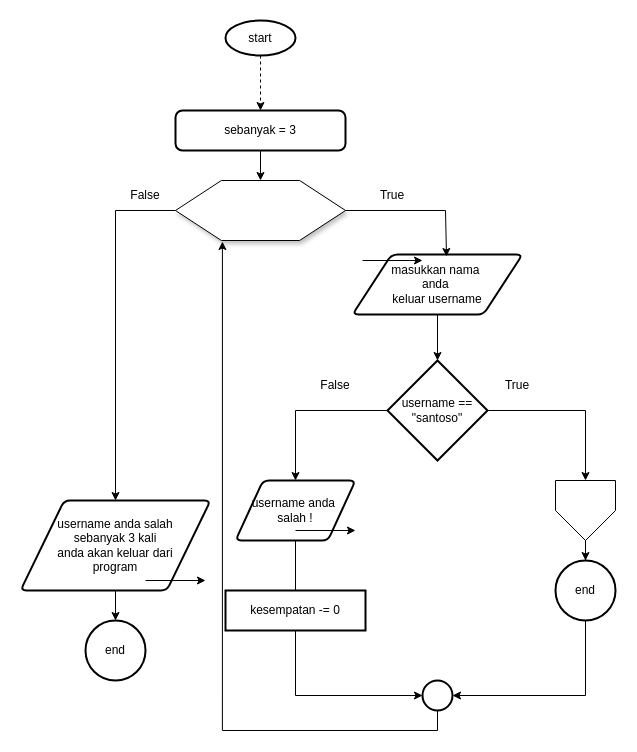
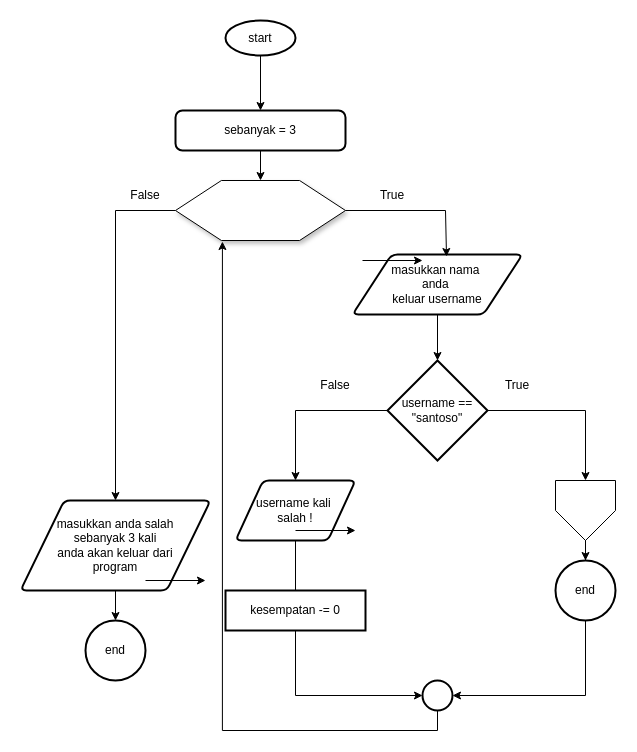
- <mxCell id="2" style="edgeStyle=orthogonalEdgeStyle;rounded=0;orthogonalLoop=1;jettySize=auto;html=1;dashed=1;" edge="1" parent="1" source="3" target="6"><mxGeometry relative="1" as="geometry" /></mxCell>
+ <mxCell id="2" style="edgeStyle=orthogonalEdgeStyle;rounded=0;orthogonalLoop=1;jettySize=auto;html=1;" edge="1" parent="1" source="3" target="6"><mxGeometry relative="1" as="geometry" /></mxCell>
- <mxCell id="19" value="username anda&amp;nbsp;&lt;div&gt;salah !&lt;/div&gt;" style="shape=parallelogram;html=1;strokeWidth=2;perimeter=parallelogramPerimeter;whiteSpace=wrap;rounded=1;arcSize=12;size=0.23;" vertex="1" parent="1"><mxGeometry x="235" y="480" width="120" height="60" as="geometry" /></mxCell>
+ <mxCell id="19" value="username kali&amp;nbsp;&lt;div&gt;salah !&lt;/div&gt;" style="shape=parallelogram;html=1;strokeWidth=2;perimeter=parallelogramPerimeter;whiteSpace=wrap;rounded=1;arcSize=12;size=0.23;" vertex="1" parent="1"><mxGeometry x="235" y="480" width="120" height="60" as="geometry" /></mxCell>
- <mxCell id="25" value="username anda salah&lt;div&gt;sebanyak 3 kali&lt;/div&gt;&lt;div&gt;anda akan keluar dari&lt;/div&gt;&lt;div&gt;program&lt;/div&gt;" style="shape=parallelogram;html=1;strokeWidth=2;perimeter=parallelogramPerimeter;whiteSpace=wrap;rounded=1;arcSize=12;size=0.23;" vertex="1" parent="1"><mxGeometry x="20" y="500" width="190" height="90" as="geometry" /></mxCell>
+ <mxCell id="25" value="masukkan anda salah&lt;div&gt;sebanyak 3 kali&lt;/div&gt;&lt;div&gt;anda akan keluar dari&lt;/div&gt;&lt;div&gt;program&lt;/div&gt;" style="shape=parallelogram;html=1;strokeWidth=2;perimeter=parallelogramPerimeter;whiteSpace=wrap;rounded=1;arcSize=12;size=0.23;" vertex="1" parent="1"><mxGeometry x="20" y="500" width="190" height="90" as="geometry" /></mxCell>
